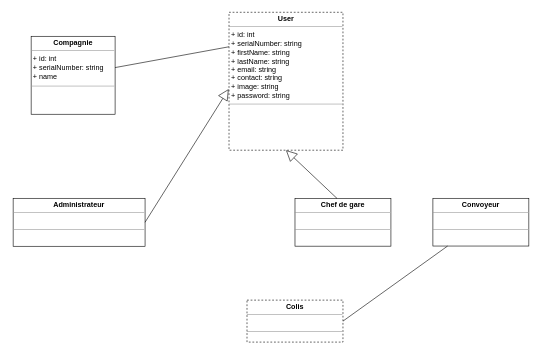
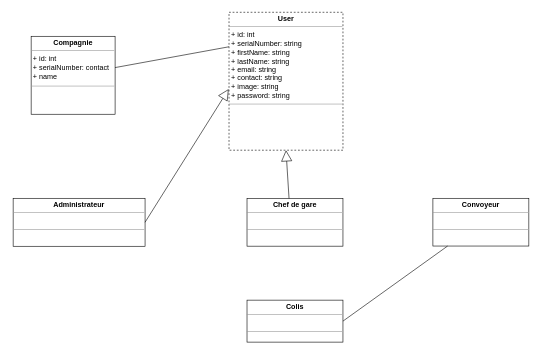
- <mxCell id="9" value="&lt;p style=&quot;margin: 0px ; margin-top: 4px ; text-align: center&quot;&gt;&lt;b&gt;Compagnie&lt;/b&gt;&lt;/p&gt;&lt;hr size=&quot;1&quot;&gt;&amp;nbsp;+ id: int&lt;br&gt;&amp;nbsp;+ serialNumber: string&lt;br&gt;&amp;nbsp;+ name&lt;br&gt;&lt;div style=&quot;height: 2px&quot;&gt;&lt;/div&gt;&lt;hr size=&quot;1&quot;&gt;&lt;div style=&quot;height: 2px&quot;&gt;&lt;/div&gt;" style="verticalAlign=top;align=left;overflow=fill;fontSize=12;fontFamily=Helvetica;html=1;fontColor=none;" parent="1" vertex="1"><mxGeometry x="51" y="60" width="140" height="130" as="geometry" /></mxCell>
+ <mxCell id="9" value="&lt;p style=&quot;margin: 0px ; margin-top: 4px ; text-align: center&quot;&gt;&lt;b&gt;Compagnie&lt;/b&gt;&lt;/p&gt;&lt;hr size=&quot;1&quot;&gt;&amp;nbsp;+ id: int&lt;br&gt;&amp;nbsp;+ serialNumber: contact&lt;br&gt;&amp;nbsp;+ name&lt;br&gt;&lt;div style=&quot;height: 2px&quot;&gt;&lt;/div&gt;&lt;hr size=&quot;1&quot;&gt;&lt;div style=&quot;height: 2px&quot;&gt;&lt;/div&gt;" style="verticalAlign=top;align=left;overflow=fill;fontSize=12;fontFamily=Helvetica;html=1;fontColor=none;" parent="1" vertex="1"><mxGeometry x="51" y="60" width="140" height="130" as="geometry" /></mxCell>
- <mxCell id="4" value="&lt;p style=&quot;margin: 0px ; margin-top: 4px ; text-align: center&quot;&gt;&lt;b&gt;Chef de gare&lt;/b&gt;&lt;/p&gt;&lt;hr size=&quot;1&quot;&gt;&lt;p style=&quot;margin: 0px ; margin-left: 4px&quot;&gt;&lt;br&gt;&lt;/p&gt;&lt;hr size=&quot;1&quot;&gt;&lt;p style=&quot;margin: 0px ; margin-left: 4px&quot;&gt;&lt;br&gt;&lt;/p&gt;" style="verticalAlign=top;align=left;overflow=fill;fontSize=12;fontFamily=Helvetica;html=1;" parent="1" vertex="1"><mxGeometry x="491" y="330.38" width="160" height="79.62" as="geometry" /></mxCell>
+ <mxCell id="4" value="&lt;p style=&quot;margin: 0px ; margin-top: 4px ; text-align: center&quot;&gt;&lt;b&gt;Chef de gare&lt;/b&gt;&lt;/p&gt;&lt;hr size=&quot;1&quot;&gt;&lt;p style=&quot;margin: 0px ; margin-left: 4px&quot;&gt;&lt;br&gt;&lt;/p&gt;&lt;hr size=&quot;1&quot;&gt;&lt;p style=&quot;margin: 0px ; margin-left: 4px&quot;&gt;&lt;br&gt;&lt;/p&gt;" style="verticalAlign=top;align=left;overflow=fill;fontSize=12;fontFamily=Helvetica;html=1;" parent="1" vertex="1"><mxGeometry x="411" y="330.38" width="160" height="79.62" as="geometry" /></mxCell>
- <mxCell id="6" value="&lt;p style=&quot;margin: 0px ; margin-top: 4px ; text-align: center&quot;&gt;&lt;b&gt;Colis&lt;/b&gt;&lt;/p&gt;&lt;hr size=&quot;1&quot;&gt;&lt;p style=&quot;margin: 0px ; margin-left: 4px&quot;&gt;&lt;br&gt;&lt;/p&gt;&lt;hr size=&quot;1&quot;&gt;&lt;p style=&quot;margin: 0px ; margin-left: 4px&quot;&gt;&lt;br&gt;&lt;/p&gt;" style="verticalAlign=top;align=left;overflow=fill;fontSize=12;fontFamily=Helvetica;html=1;dashed=1;" parent="1" vertex="1"><mxGeometry x="411" y="500" width="160" height="70" as="geometry" /></mxCell>
+ <mxCell id="6" value="&lt;p style=&quot;margin: 0px ; margin-top: 4px ; text-align: center&quot;&gt;&lt;b&gt;Colis&lt;/b&gt;&lt;/p&gt;&lt;hr size=&quot;1&quot;&gt;&lt;p style=&quot;margin: 0px ; margin-left: 4px&quot;&gt;&lt;br&gt;&lt;/p&gt;&lt;hr size=&quot;1&quot;&gt;&lt;p style=&quot;margin: 0px ; margin-left: 4px&quot;&gt;&lt;br&gt;&lt;/p&gt;" style="verticalAlign=top;align=left;overflow=fill;fontSize=12;fontFamily=Helvetica;html=1;" parent="1" vertex="1"><mxGeometry x="411" y="500" width="160" height="70" as="geometry" /></mxCell>
